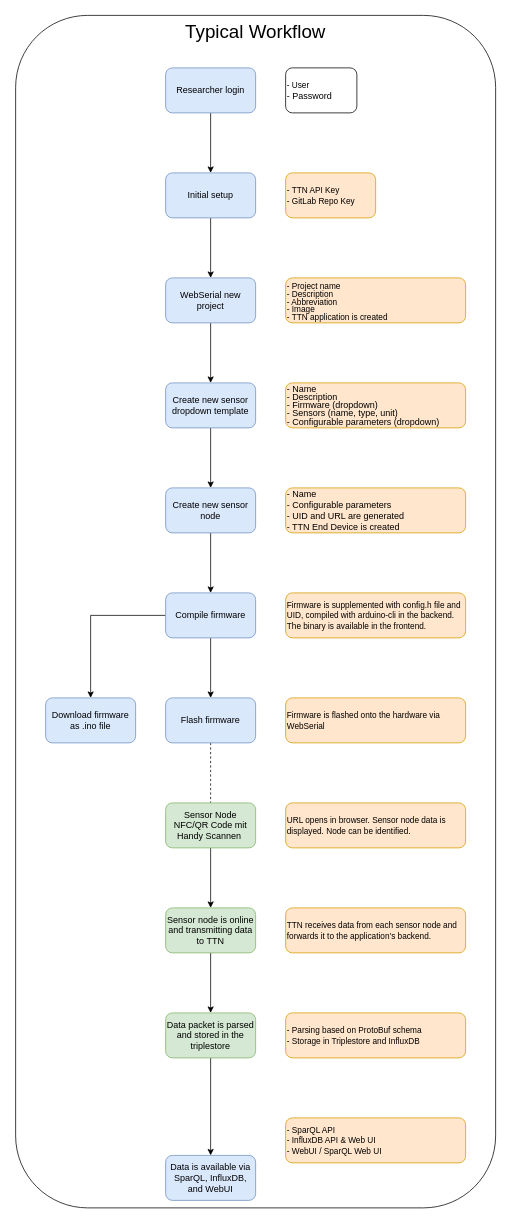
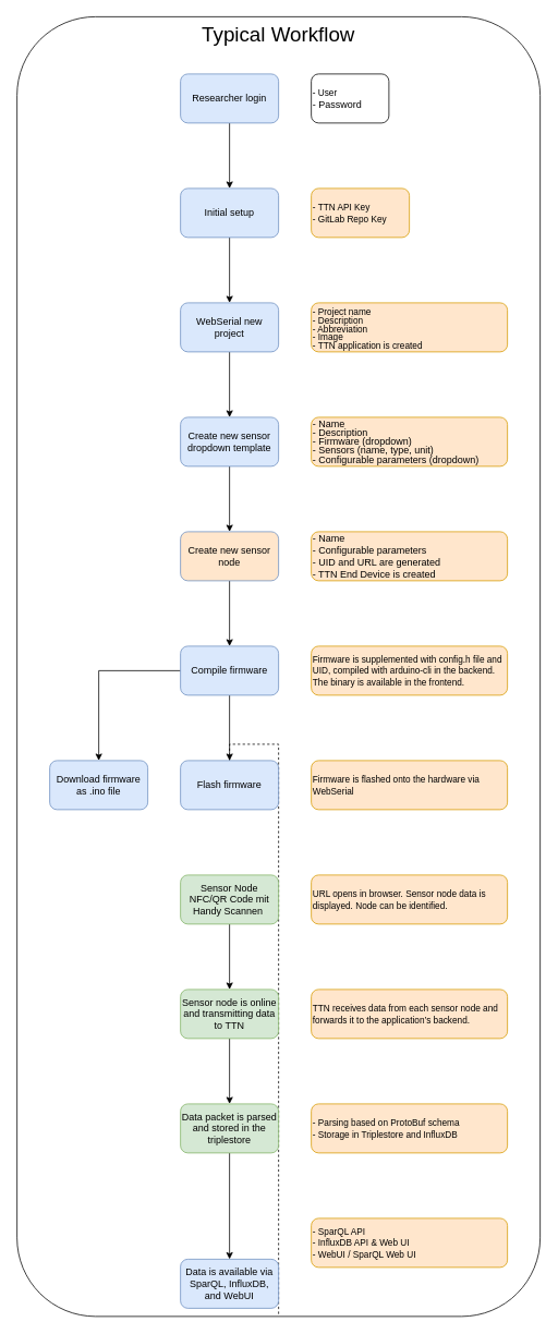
- <mxCell id="9" value="Create new sensor node" style="rounded=1;whiteSpace=wrap;html=1;fillColor=#dae8fc;strokeColor=#6c8ebf;" parent="1" vertex="1"><mxGeometry x="220" y="650" width="120" height="60" as="geometry" /></mxCell>
+ <mxCell id="9" value="Create new sensor node" style="rounded=1;whiteSpace=wrap;html=1;fillColor=#ffe6cc;strokeColor=#6c8ebf;" parent="1" vertex="1"><mxGeometry x="220" y="650" width="120" height="60" as="geometry" /></mxCell>
- <mxCell id="23" value="" style="edgeStyle=orthogonalEdgeStyle;rounded=0;orthogonalLoop=1;jettySize=auto;html=1;dashed=1;endArrow=none;endFill=0;" parent="1" source="24" target="27" edge="1"><mxGeometry relative="1" as="geometry" /></mxCell>
+ <mxCell id="23" value="" style="edgeStyle=orthogonalEdgeStyle;rounded=0;orthogonalLoop=1;jettySize=auto;html=1;dashed=1;endArrow=none;endFill=0;" parent="1" source="24" target="2" edge="1"><mxGeometry relative="1" as="geometry" /></mxCell>
